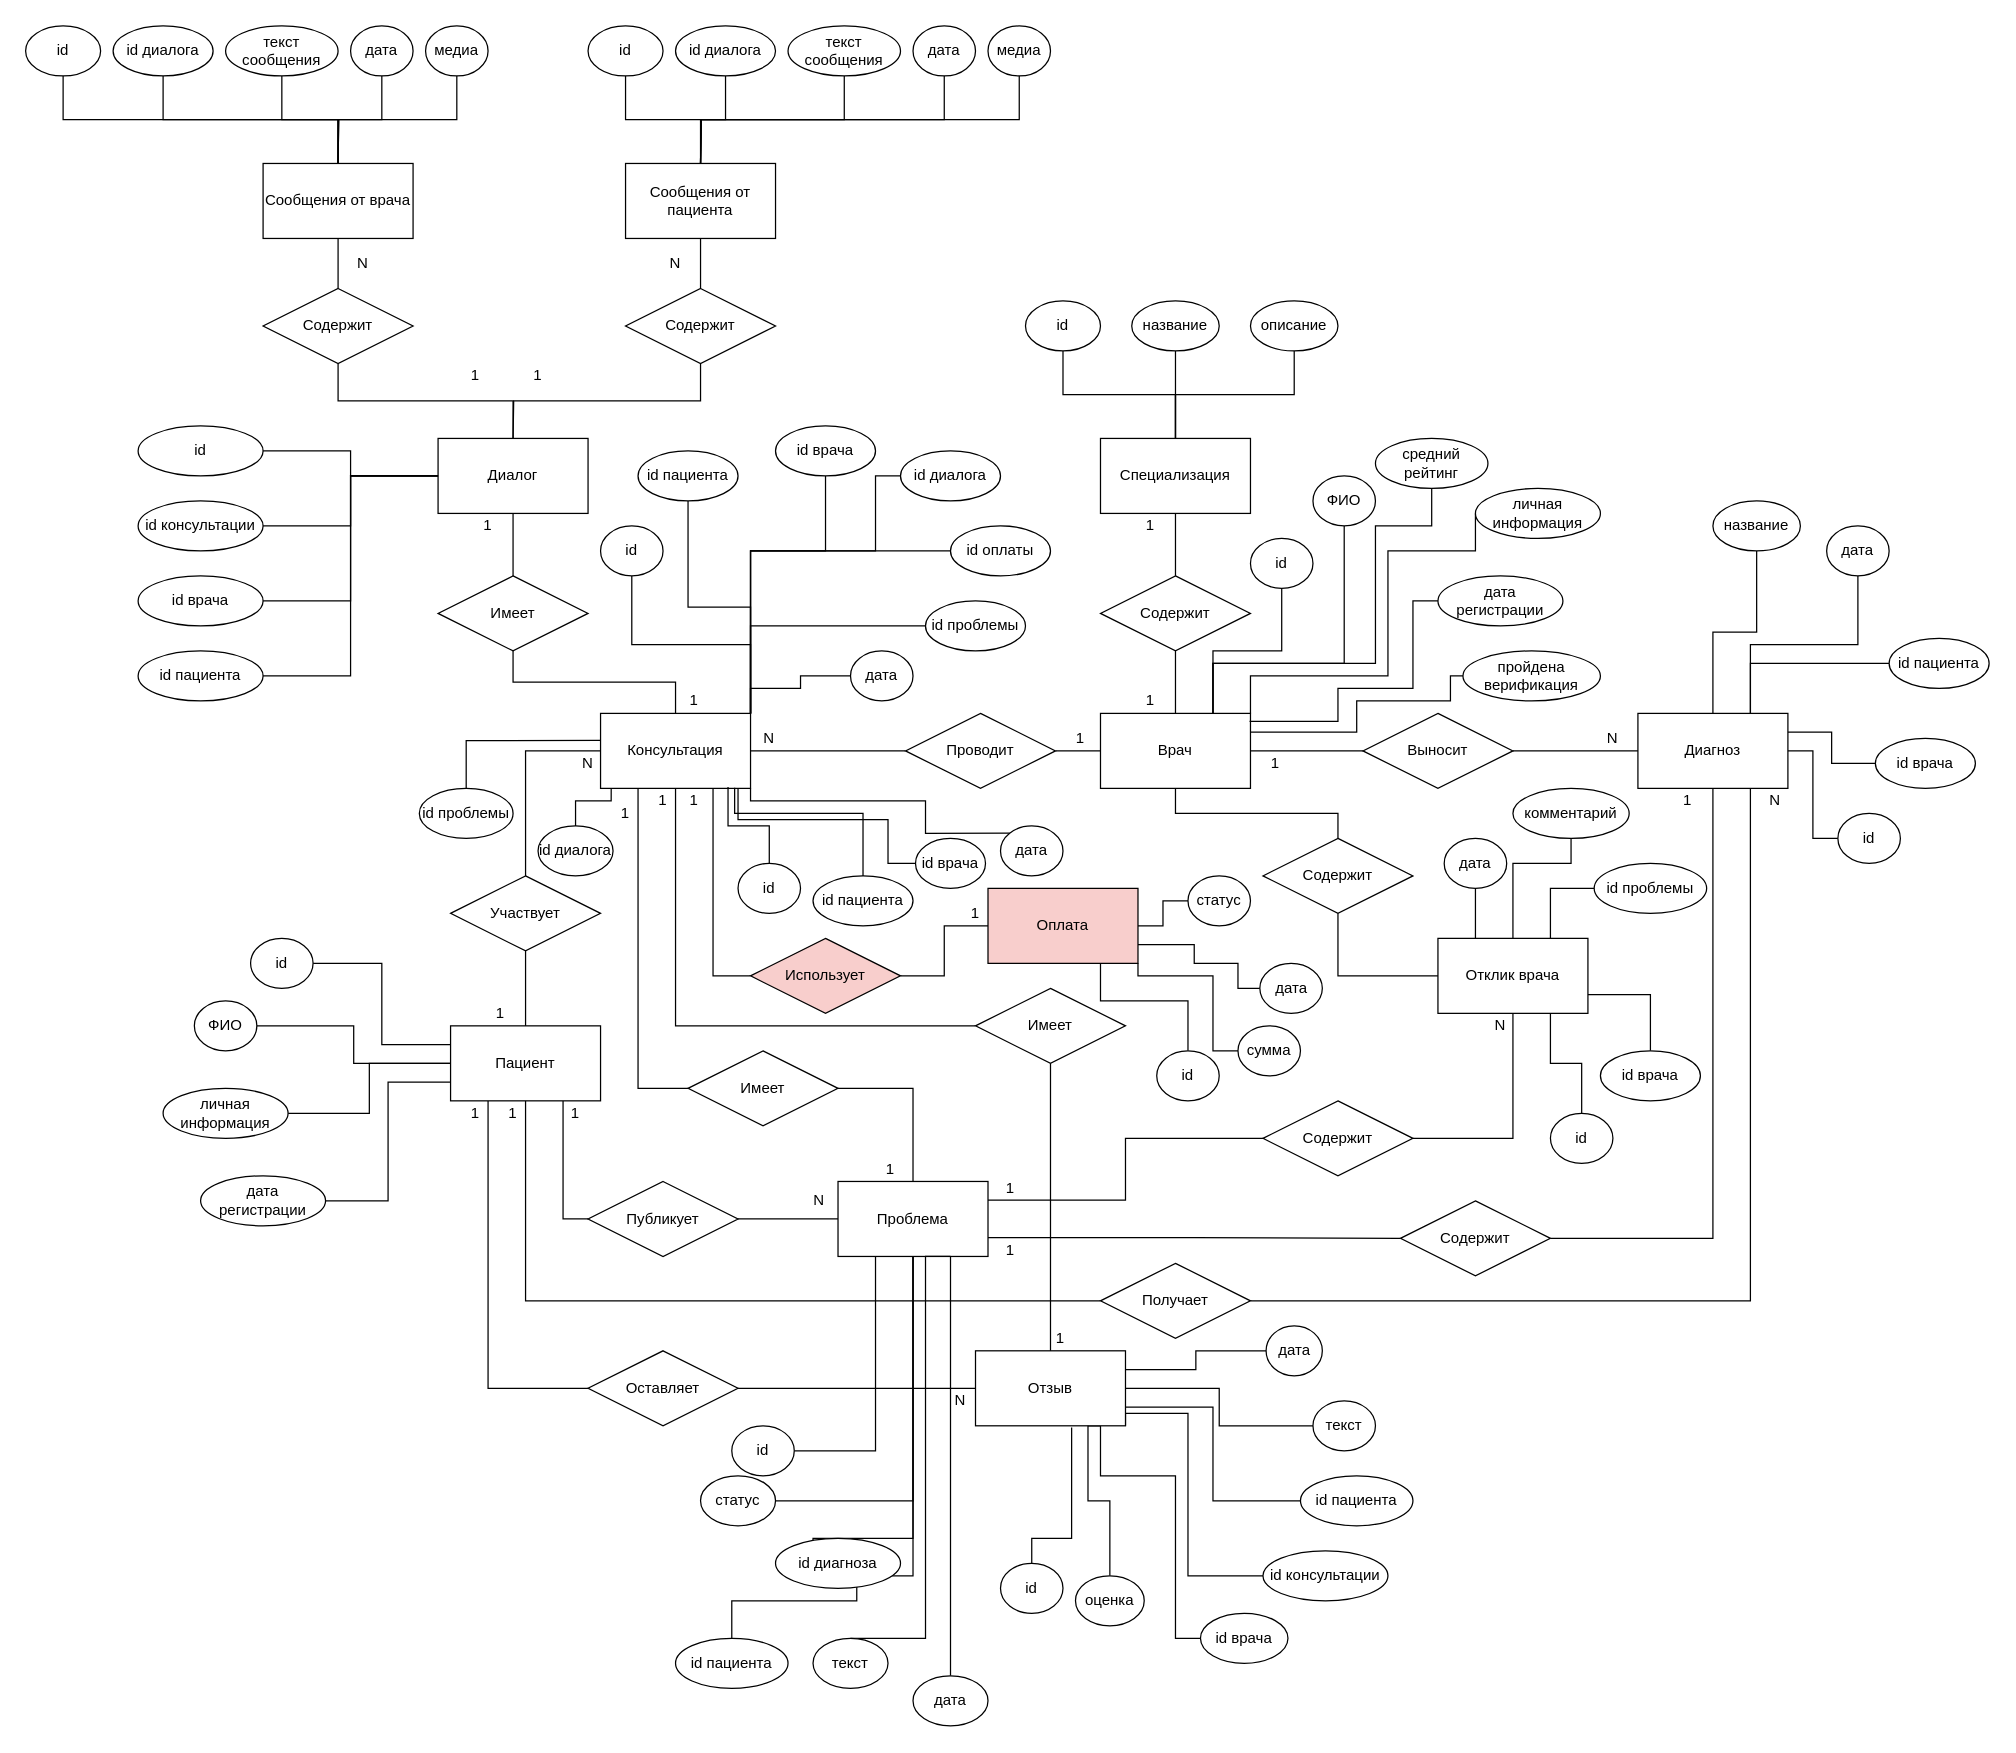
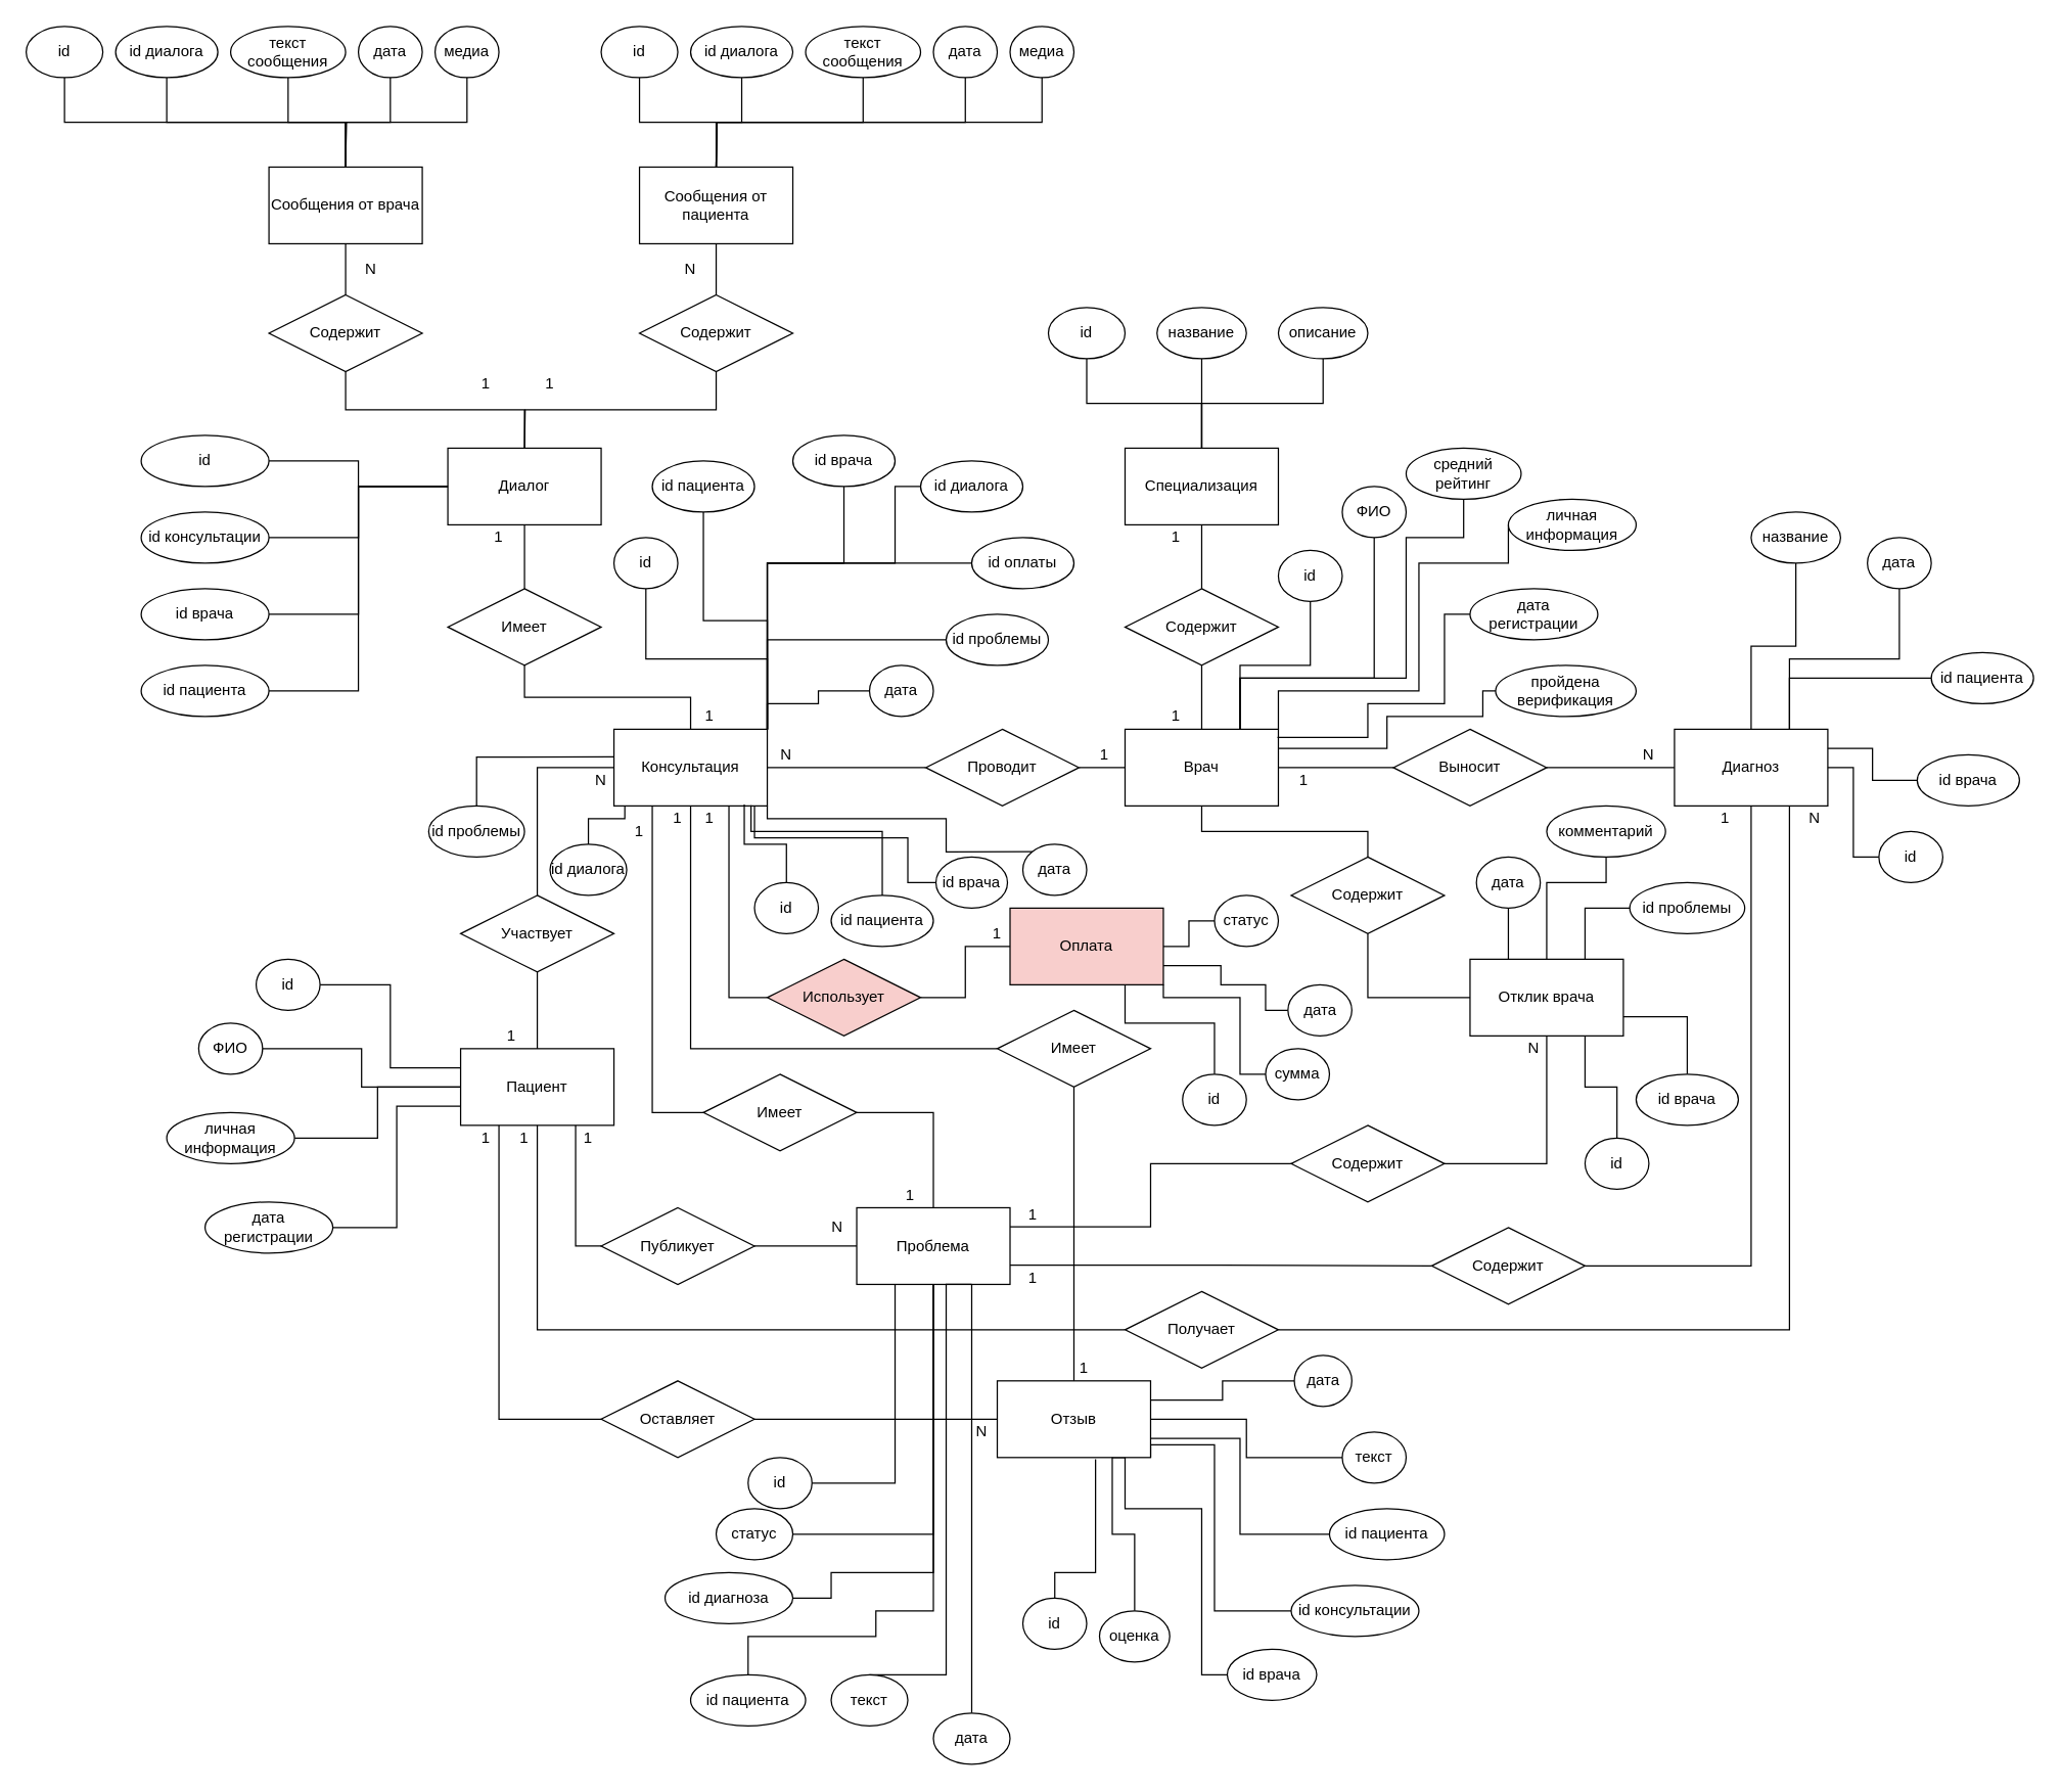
- <mxCell id="177" value="id диагноза" style="ellipse;whiteSpace=wrap;html=1;" vertex="1" parent="1"><mxGeometry x="620" y="1230" width="100" height="40" as="geometry" /></mxCell>
+ <mxCell id="177" value="id диагноза" style="ellipse;whiteSpace=wrap;html=1;" vertex="1" parent="1"><mxGeometry x="520" y="1230" width="100" height="40" as="geometry" /></mxCell>
